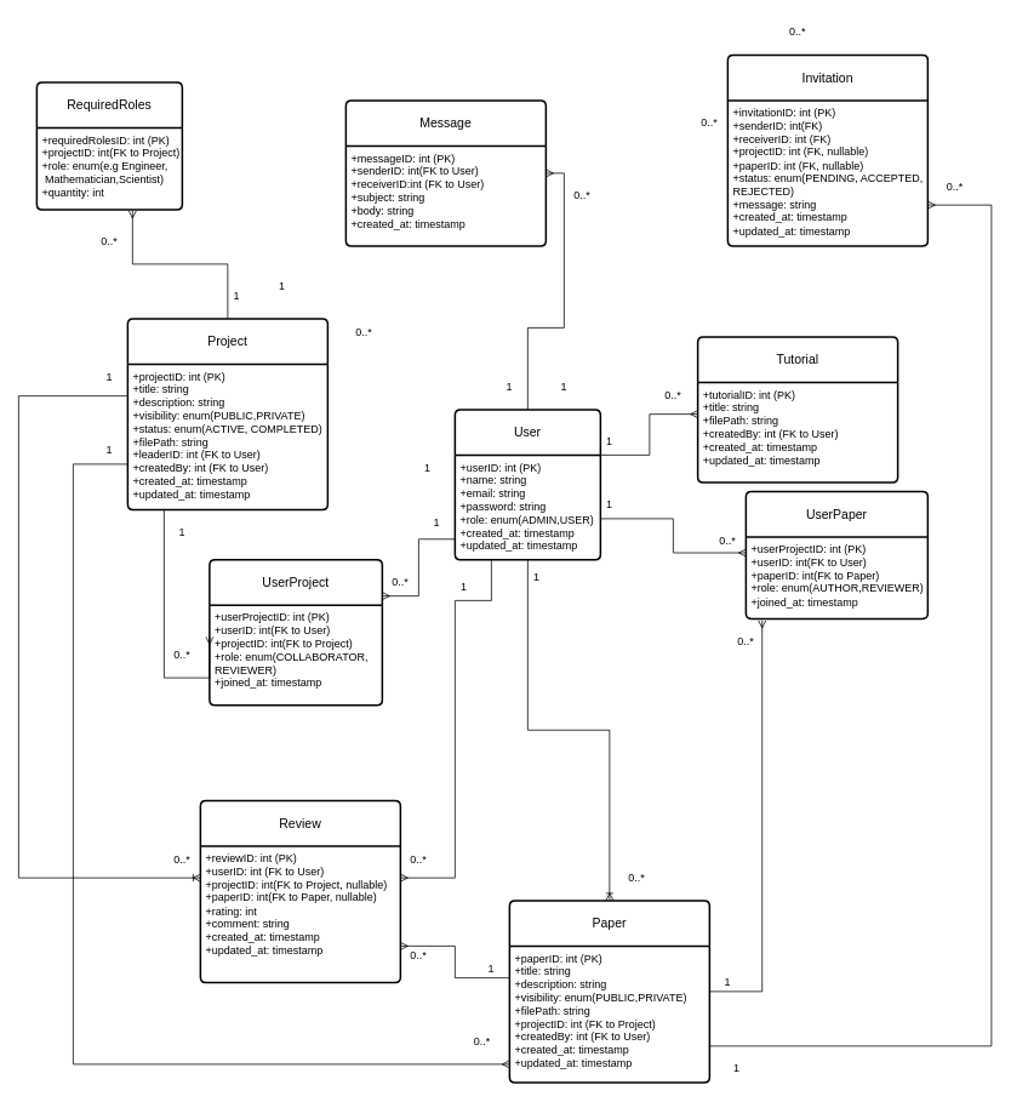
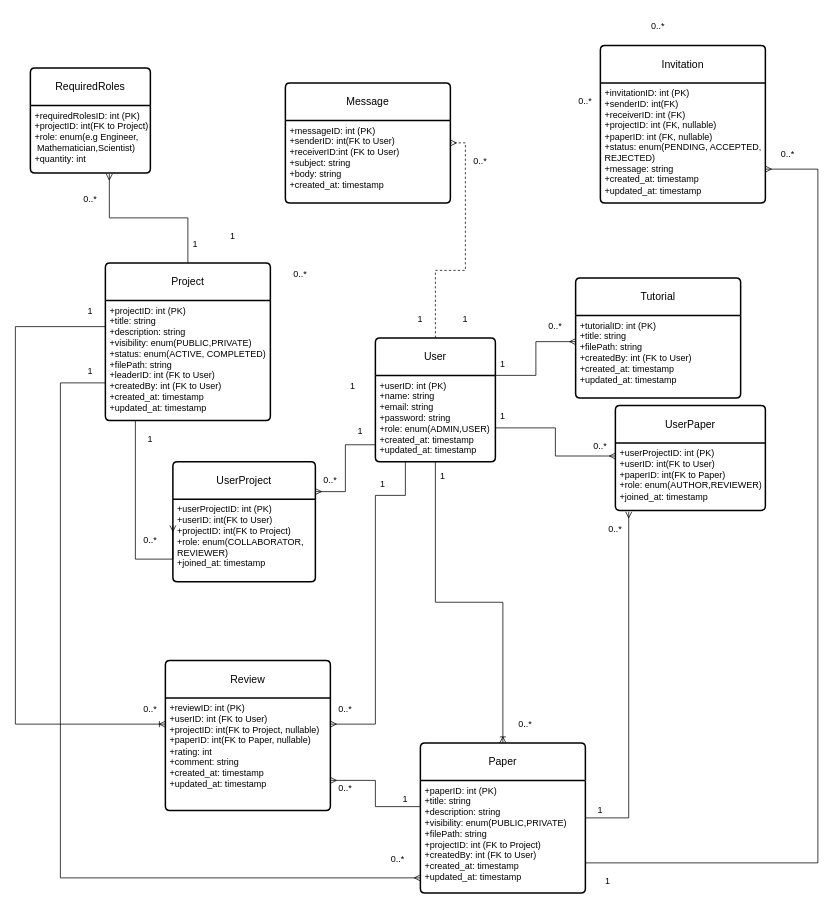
- <mxCell id="3" style="edgeStyle=orthogonalEdgeStyle;rounded=0;orthogonalLoop=1;jettySize=auto;html=1;entryX=1;entryY=0.5;entryDx=0;entryDy=0;endArrow=ERmany;endFill=0;" edge="1" parent="1" source="4" target="30"><mxGeometry relative="1" as="geometry" /></mxCell>
+ <mxCell id="3" style="edgeStyle=orthogonalEdgeStyle;rounded=0;orthogonalLoop=1;jettySize=auto;html=1;entryX=1;entryY=0.5;entryDx=0;entryDy=0;endArrow=ERmany;endFill=0;dashed=1;" edge="1" parent="1" source="4" target="30"><mxGeometry relative="1" as="geometry" /></mxCell>
